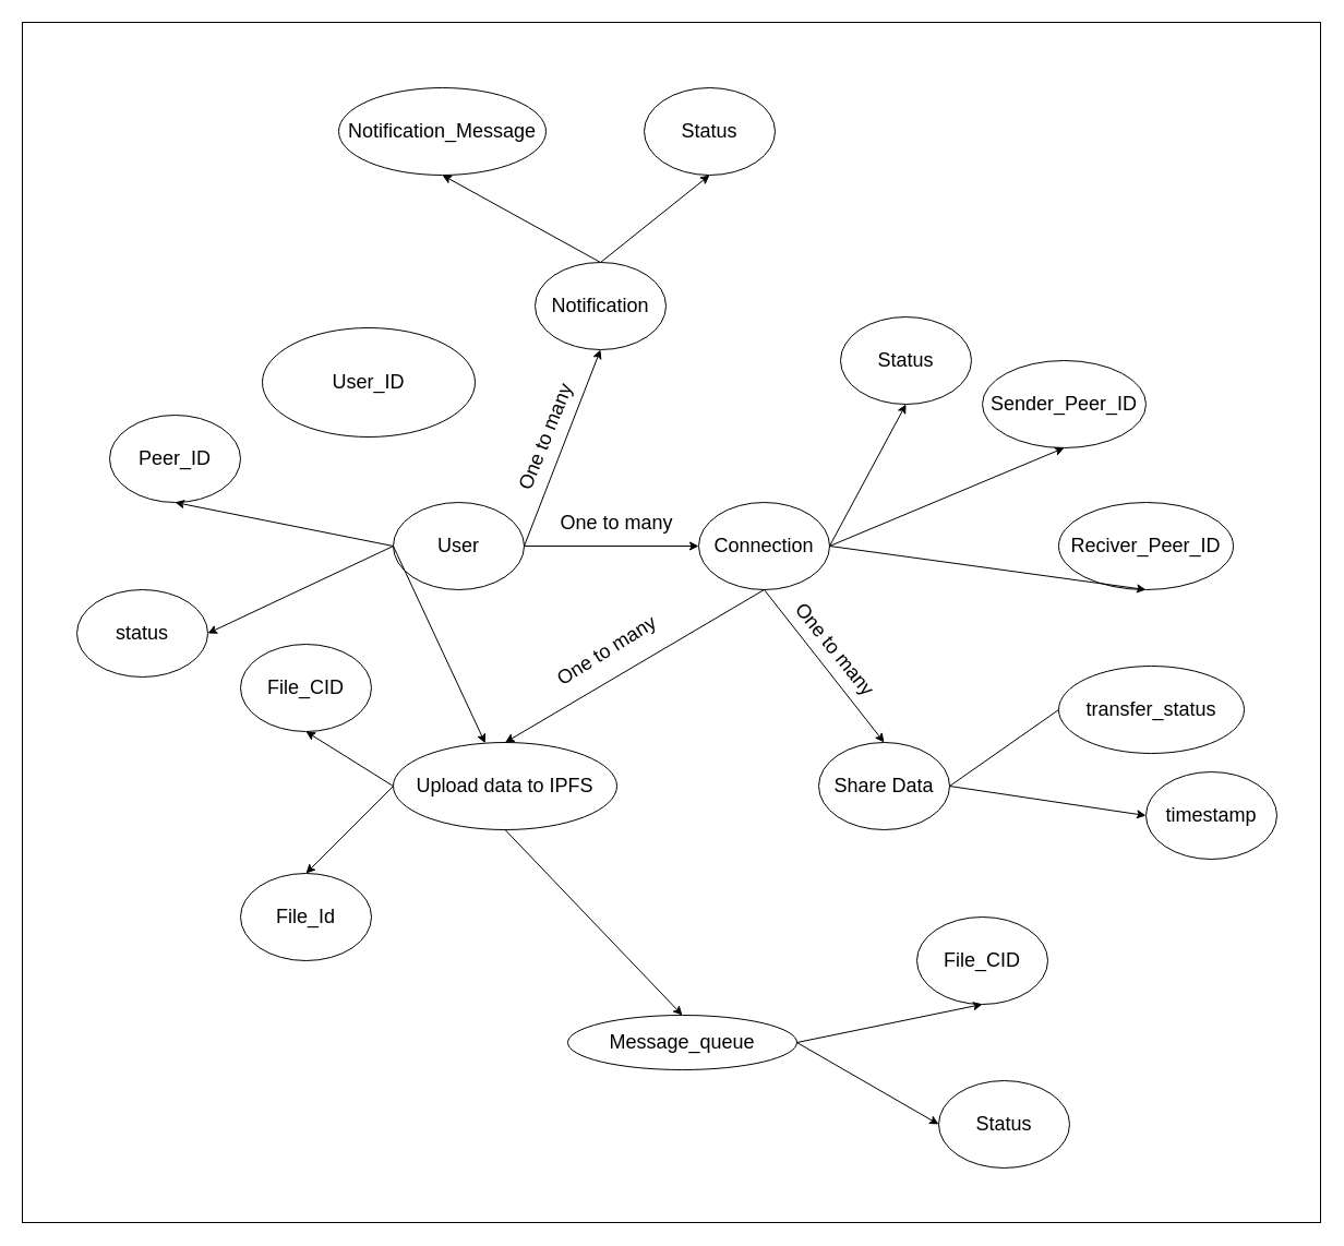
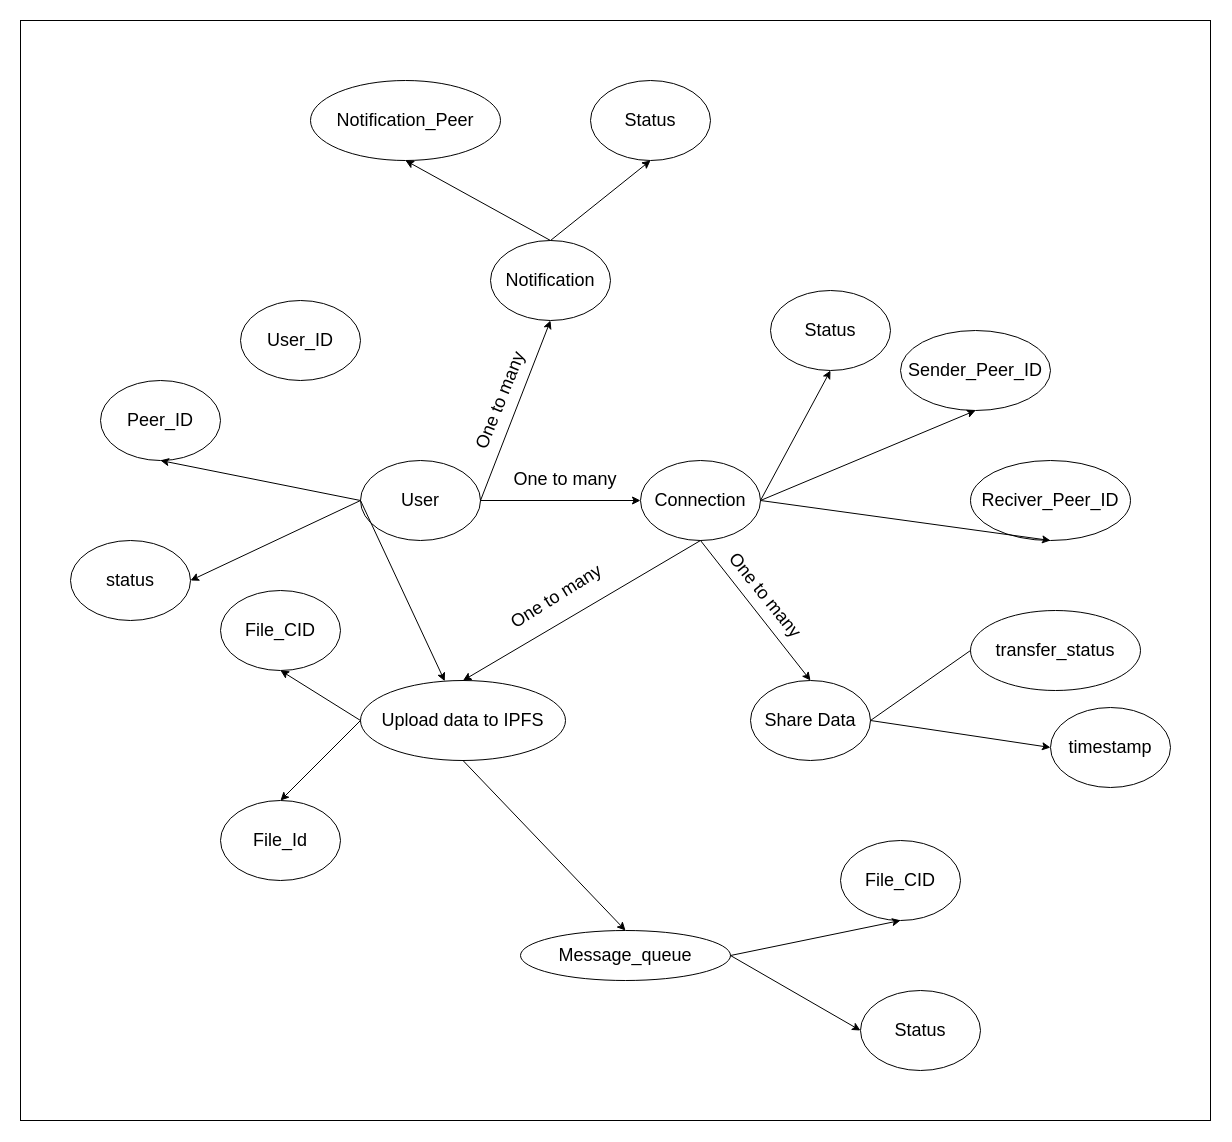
- <mxCell id="21" value="&lt;font style=&quot;font-size: 18px;&quot;&gt;Notification_Message&lt;/font&gt;" style="ellipse;whiteSpace=wrap;html=1;" parent="1" vertex="1"><mxGeometry x="310" y="80" width="190" height="80" as="geometry" /></mxCell>
+ <mxCell id="21" value="&lt;font style=&quot;font-size: 18px;&quot;&gt;Notification_Peer&lt;/font&gt;" style="ellipse;whiteSpace=wrap;html=1;" parent="1" vertex="1"><mxGeometry x="310" y="80" width="190" height="80" as="geometry" /></mxCell>
- <mxCell id="6" value="&lt;font style=&quot;font-size: 18px;&quot;&gt;User_ID&lt;/font&gt;" style="ellipse;whiteSpace=wrap;html=1;" parent="1" vertex="1"><mxGeometry x="240" y="300" width="195" height="100" as="geometry" /></mxCell>
+ <mxCell id="6" value="&lt;font style=&quot;font-size: 18px;&quot;&gt;User_ID&lt;/font&gt;" style="ellipse;whiteSpace=wrap;html=1;" parent="1" vertex="1"><mxGeometry x="240" y="300" width="120" height="80" as="geometry" /></mxCell>
